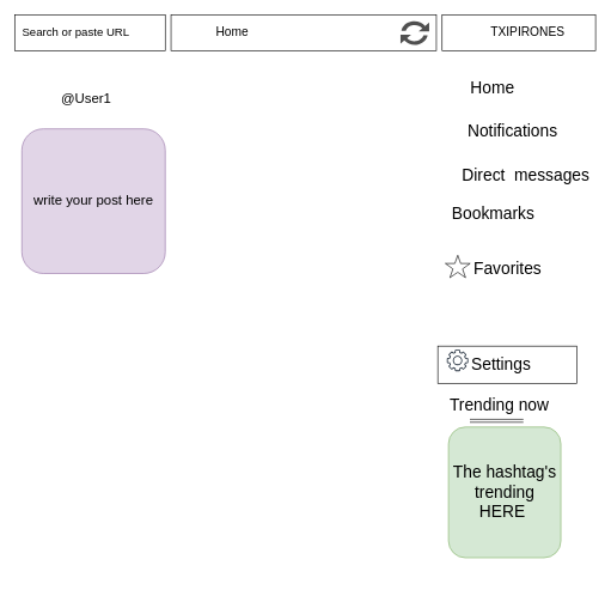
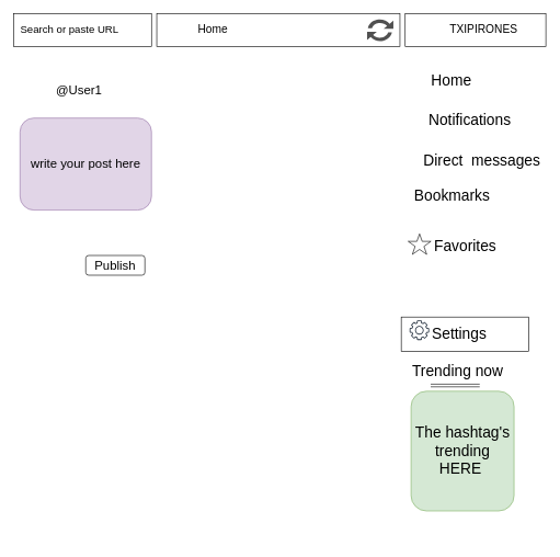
- <mxCell id="14" value="write your post here" style="rounded=1;whiteSpace=wrap;html=1;fontFamily=Helvetica;fontSize=19;fillColor=#e1d5e7;strokeColor=#9673a6;" vertex="1" parent="1"><mxGeometry x="30" y="178.5" width="200" height="201.5" as="geometry" /></mxCell>
+ <mxCell id="14" value="write your post here" style="rounded=1;whiteSpace=wrap;html=1;fontFamily=Helvetica;fontSize=19;fillColor=#e1d5e7;strokeColor=#9673a6;" vertex="1" parent="1"><mxGeometry x="30" y="178.5" width="200" height="140" as="geometry" /></mxCell>
+ <mxCell id="15" value="Publish" style="rounded=1;whiteSpace=wrap;html=1;fontFamily=Helvetica;fontSize=19;" vertex="1" parent="1"><mxGeometry x="130" y="387.5" width="90" height="30" as="geometry" /></mxCell>
